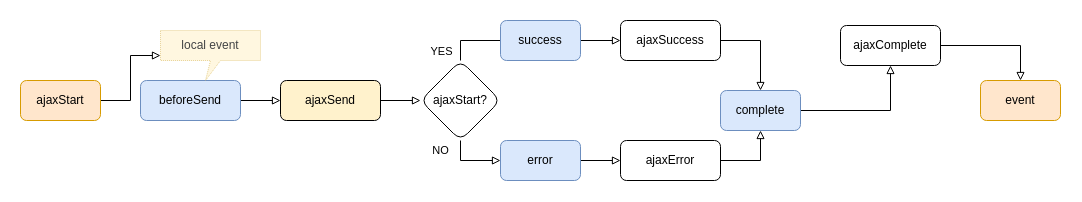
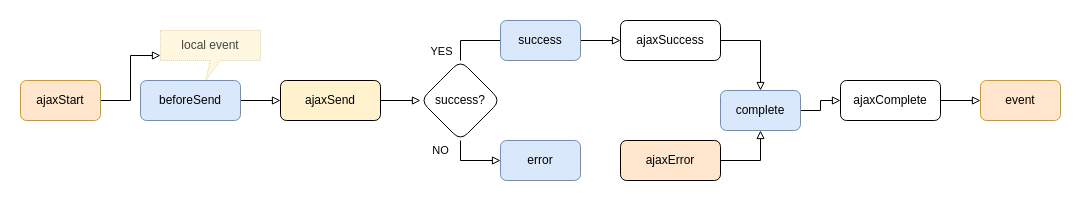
- <mxCell id="23" value="ajaxComplete" style="rounded=1;whiteSpace=wrap;html=1;fontSize=12;glass=0;strokeWidth=1;shadow=0;" vertex="1" parent="1"><mxGeometry x="840" y="25" width="100" height="40" as="geometry" /></mxCell>
+ <mxCell id="23" value="ajaxComplete" style="rounded=1;whiteSpace=wrap;html=1;fontSize=12;glass=0;strokeWidth=1;shadow=0;" vertex="1" parent="1"><mxGeometry x="840" y="80" width="100" height="40" as="geometry" /></mxCell>
- <mxCell id="11" value="ajaxStart?" style="rhombus;whiteSpace=wrap;html=1;rounded=1;glass=0;strokeWidth=1;shadow=0;" vertex="1" parent="1"><mxGeometry x="420" y="60" width="80" height="80" as="geometry" /></mxCell>
+ <mxCell id="11" value="success?" style="rhombus;whiteSpace=wrap;html=1;rounded=1;glass=0;strokeWidth=1;shadow=0;" vertex="1" parent="1"><mxGeometry x="420" y="60" width="80" height="80" as="geometry" /></mxCell>
- <mxCell id="12" value="" style="edgeStyle=orthogonalEdgeStyle;rounded=0;orthogonalLoop=1;jettySize=auto;html=1;endArrow=block;endFill=0;" edge="1" parent="1" source="13" target="19"><mxGeometry relative="1" as="geometry" /></mxCell>
- <mxCell id="19" value="ajaxError" style="rounded=1;whiteSpace=wrap;html=1;fontSize=12;glass=0;strokeWidth=1;shadow=0;" vertex="1" parent="1"><mxGeometry x="620" y="140" width="100" height="40" as="geometry" /></mxCell>
+ <mxCell id="19" value="ajaxError" style="rounded=1;whiteSpace=wrap;html=1;fontSize=12;glass=0;strokeWidth=1;shadow=0;fillColor=#ffe6cc;" vertex="1" parent="1"><mxGeometry x="620" y="140" width="100" height="40" as="geometry" /></mxCell>
